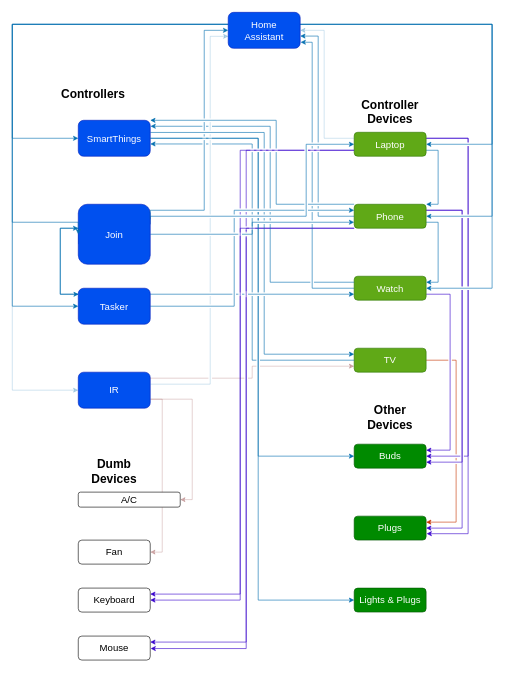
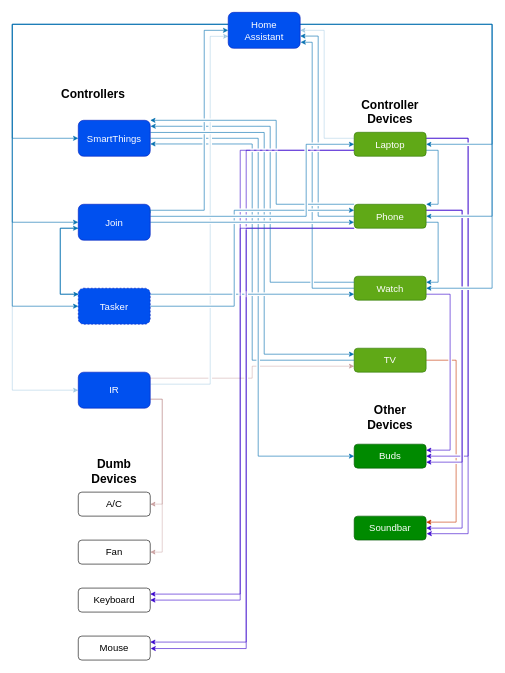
- <mxCell id="12" value="Join" style="rounded=1;whiteSpace=wrap;html=1;fontSize=16;fontStyle=0;fillColor=#0050ef;fontColor=#ffffff;strokeColor=#001DBC;" parent="1" vertex="1"><mxGeometry x="130" y="340" width="120" height="100" as="geometry" /></mxCell>
+ <mxCell id="12" value="Join" style="rounded=1;whiteSpace=wrap;html=1;fontSize=16;fontStyle=0;fillColor=#0050ef;fontColor=#ffffff;strokeColor=#001DBC;" parent="1" vertex="1"><mxGeometry x="130" y="340" width="120" height="60" as="geometry" /></mxCell>
- <mxCell id="27" value="Tasker" style="rounded=1;whiteSpace=wrap;html=1;fontSize=16;fontStyle=0;fillColor=#0050ef;fontColor=#ffffff;strokeColor=#001DBC;" parent="1" vertex="1"><mxGeometry x="130" y="480" width="120" height="60" as="geometry" /></mxCell>
+ <mxCell id="27" value="Tasker" style="rounded=1;whiteSpace=wrap;html=1;fontSize=16;fontStyle=0;fillColor=#0050ef;fontColor=#ffffff;strokeColor=#001DBC;dashed=1;" parent="1" vertex="1"><mxGeometry x="130" y="480" width="120" height="60" as="geometry" /></mxCell>
- <mxCell id="50" value="A/C" style="rounded=1;whiteSpace=wrap;html=1;fontSize=16;fontStyle=0" vertex="1" parent="1"><mxGeometry x="130" y="820" width="170" height="25" as="geometry" /></mxCell>
+ <mxCell id="50" value="A/C" style="rounded=1;whiteSpace=wrap;html=1;fontSize=16;fontStyle=0" vertex="1" parent="1"><mxGeometry x="130" y="820" width="120" height="40" as="geometry" /></mxCell>
- <mxCell id="42" value="Plugs" style="rounded=1;whiteSpace=wrap;html=1;fontSize=16;fontStyle=0;fillColor=#008a00;fontColor=#ffffff;strokeColor=#005700;" parent="1" vertex="1"><mxGeometry x="590" y="860" width="120" height="40" as="geometry" /></mxCell>
+ <mxCell id="42" value="Soundbar" style="rounded=1;whiteSpace=wrap;html=1;fontSize=16;fontStyle=0;fillColor=#008a00;fontColor=#ffffff;strokeColor=#005700;" parent="1" vertex="1"><mxGeometry x="590" y="860" width="120" height="40" as="geometry" /></mxCell>
- <mxCell id="21" style="edgeStyle=orthogonalEdgeStyle;rounded=0;orthogonalLoop=1;jettySize=auto;html=1;entryX=0;entryY=0.5;entryDx=0;entryDy=0;jumpStyle=gap;fillColor=#1ba1e2;strokeColor=#006EAF;" edge="1" parent="1" source="22" target="46"><mxGeometry relative="1" as="geometry"><Array as="points"><mxPoint x="430" y="230" /><mxPoint x="430" y="1000" /></Array></mxGeometry></mxCell>
- <mxCell id="46" value="Lights &amp;amp; Plugs" style="rounded=1;whiteSpace=wrap;html=1;fontSize=16;fontStyle=0;fillColor=#008a00;fontColor=#ffffff;strokeColor=#005700;" parent="1" vertex="1"><mxGeometry x="590" y="980" width="120" height="40" as="geometry" /></mxCell>
